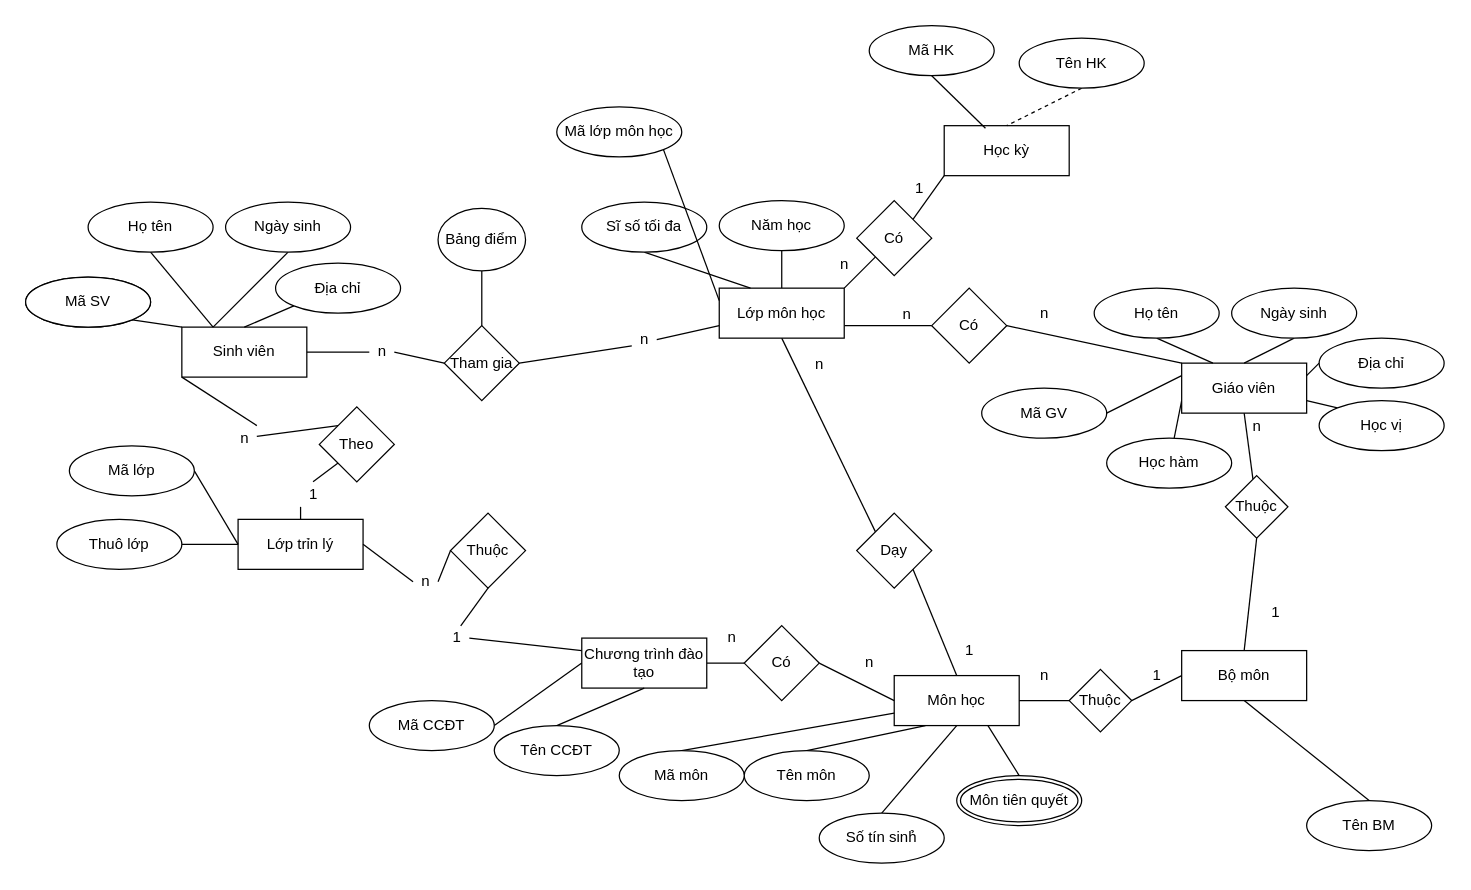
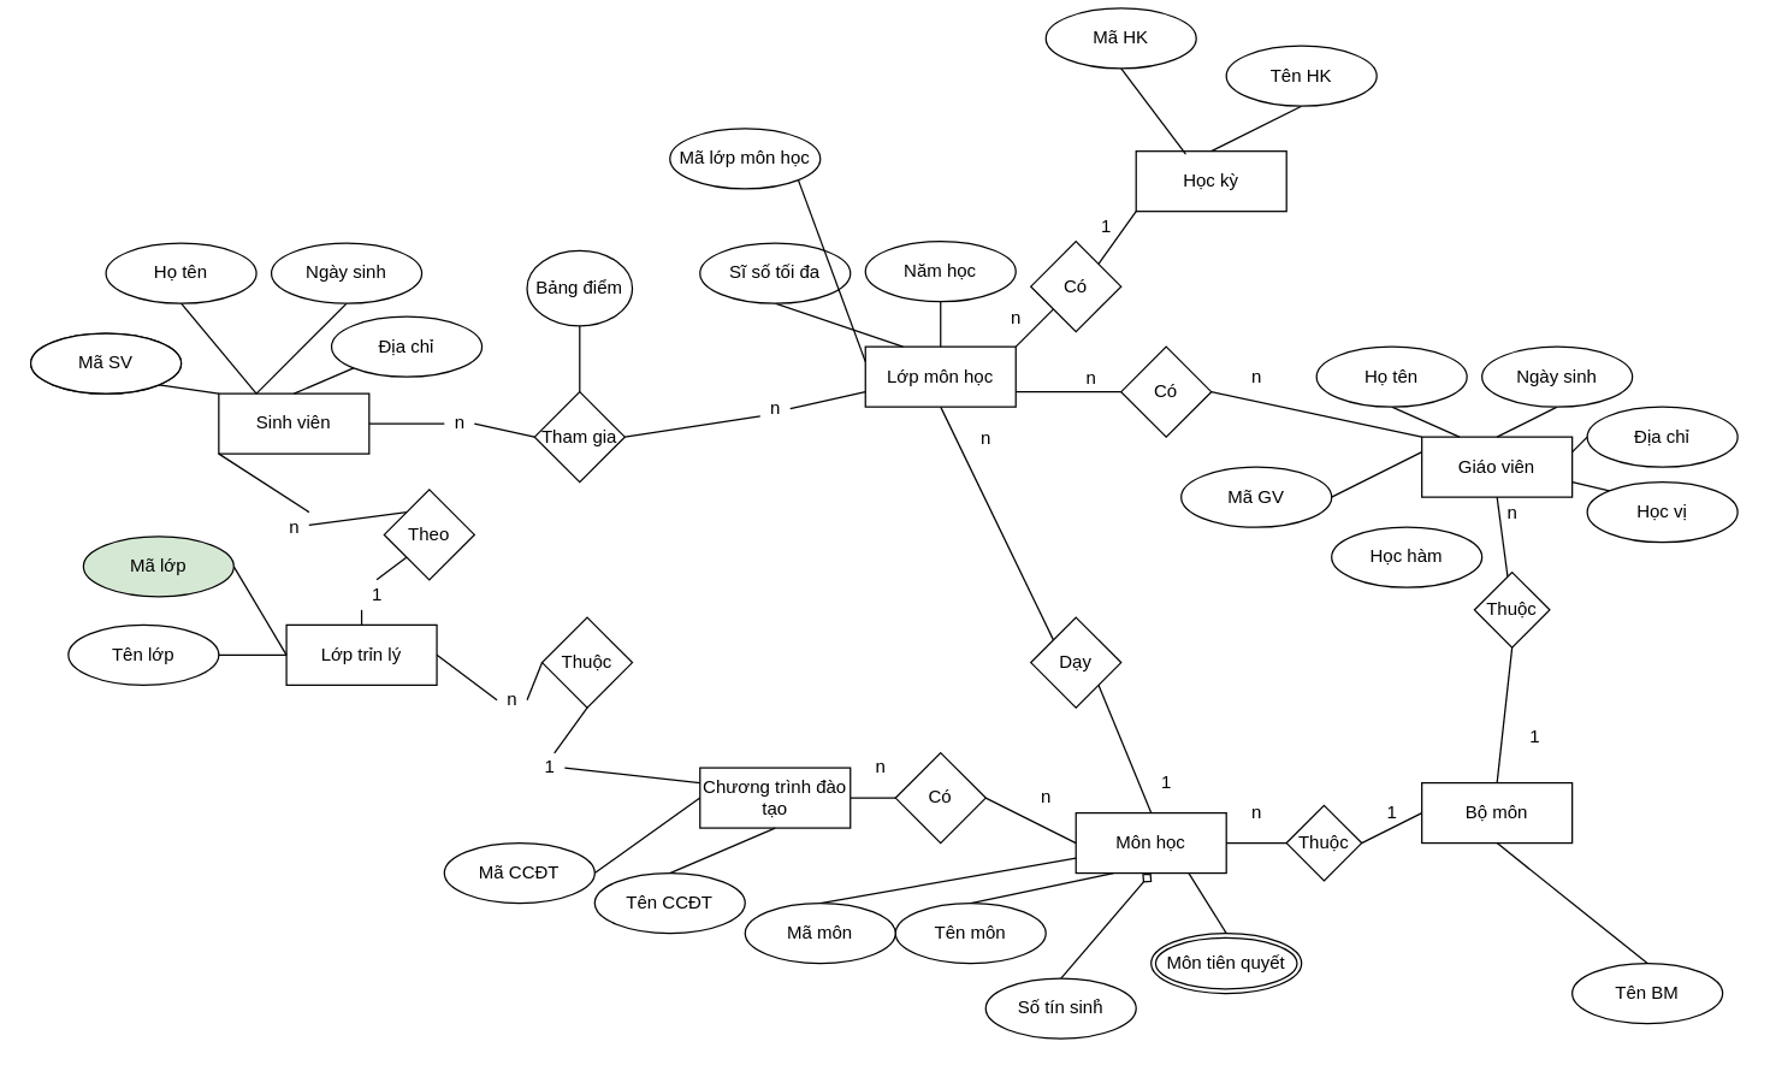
- <mxCell id="85" value="Mã HK" style="ellipse;whiteSpace=wrap;html=1;align=center;" parent="1" vertex="1"><mxGeometry x="695" y="20" width="100" height="40" as="geometry" /></mxCell>
+ <mxCell id="85" value="Mã HK" style="ellipse;whiteSpace=wrap;html=1;align=center;" parent="1" vertex="1"><mxGeometry x="695" y="5" width="100" height="40" as="geometry" /></mxCell>
- <mxCell id="86" style="edgeStyle=none;rounded=0;orthogonalLoop=1;jettySize=auto;html=1;exitX=0.5;exitY=1;exitDx=0;exitDy=0;entryX=0.5;entryY=0;entryDx=0;entryDy=0;endArrow=none;endFill=0;dashed=1;" parent="1" source="87" target="79" edge="1"><mxGeometry relative="1" as="geometry" /></mxCell>
+ <mxCell id="86" style="edgeStyle=none;rounded=0;orthogonalLoop=1;jettySize=auto;html=1;exitX=0.5;exitY=1;exitDx=0;exitDy=0;entryX=0.5;entryY=0;entryDx=0;entryDy=0;endArrow=none;endFill=0;" parent="1" source="87" target="79" edge="1"><mxGeometry relative="1" as="geometry" /></mxCell>
- <mxCell id="14" style="edgeStyle=none;rounded=0;orthogonalLoop=1;jettySize=auto;html=1;exitX=0;exitY=0.75;exitDx=0;exitDy=0;endArrow=none;endFill=0;" parent="1" source="16" target="26" edge="1"><mxGeometry relative="1" as="geometry" /></mxCell>
- <mxCell id="97" value="Mã lớp" style="ellipse;whiteSpace=wrap;html=1;align=center;" parent="1" vertex="1"><mxGeometry x="55" y="356.18" width="100" height="40" as="geometry" /></mxCell>
+ <mxCell id="97" value="Mã lớp" style="ellipse;whiteSpace=wrap;html=1;align=center;fillColor=#d5e8d4;" parent="1" vertex="1"><mxGeometry x="55" y="356.18" width="100" height="40" as="geometry" /></mxCell>
- <mxCell id="99" value="Thuô lớp" style="ellipse;whiteSpace=wrap;html=1;align=center;" parent="1" vertex="1"><mxGeometry x="45" y="415" width="100" height="40" as="geometry" /></mxCell>
+ <mxCell id="99" value="Tên lớp" style="ellipse;whiteSpace=wrap;html=1;align=center;" parent="1" vertex="1"><mxGeometry x="45" y="415" width="100" height="40" as="geometry" /></mxCell>
- <mxCell id="42" style="edgeStyle=none;rounded=0;orthogonalLoop=1;jettySize=auto;html=1;exitX=0.5;exitY=0;exitDx=0;exitDy=0;entryX=0.5;entryY=1;entryDx=0;entryDy=0;endArrow=none;endFill=0;" parent="1" source="43" target="35" edge="1"><mxGeometry relative="1" as="geometry" /></mxCell>
+ <mxCell id="42" style="edgeStyle=none;rounded=0;orthogonalLoop=1;jettySize=auto;html=1;exitX=0.5;exitY=0;exitDx=0;exitDy=0;entryX=0.5;entryY=1;entryDx=0;entryDy=0;endArrow=diamond;endFill=0;" parent="1" source="43" target="35" edge="1"><mxGeometry relative="1" as="geometry" /></mxCell>
